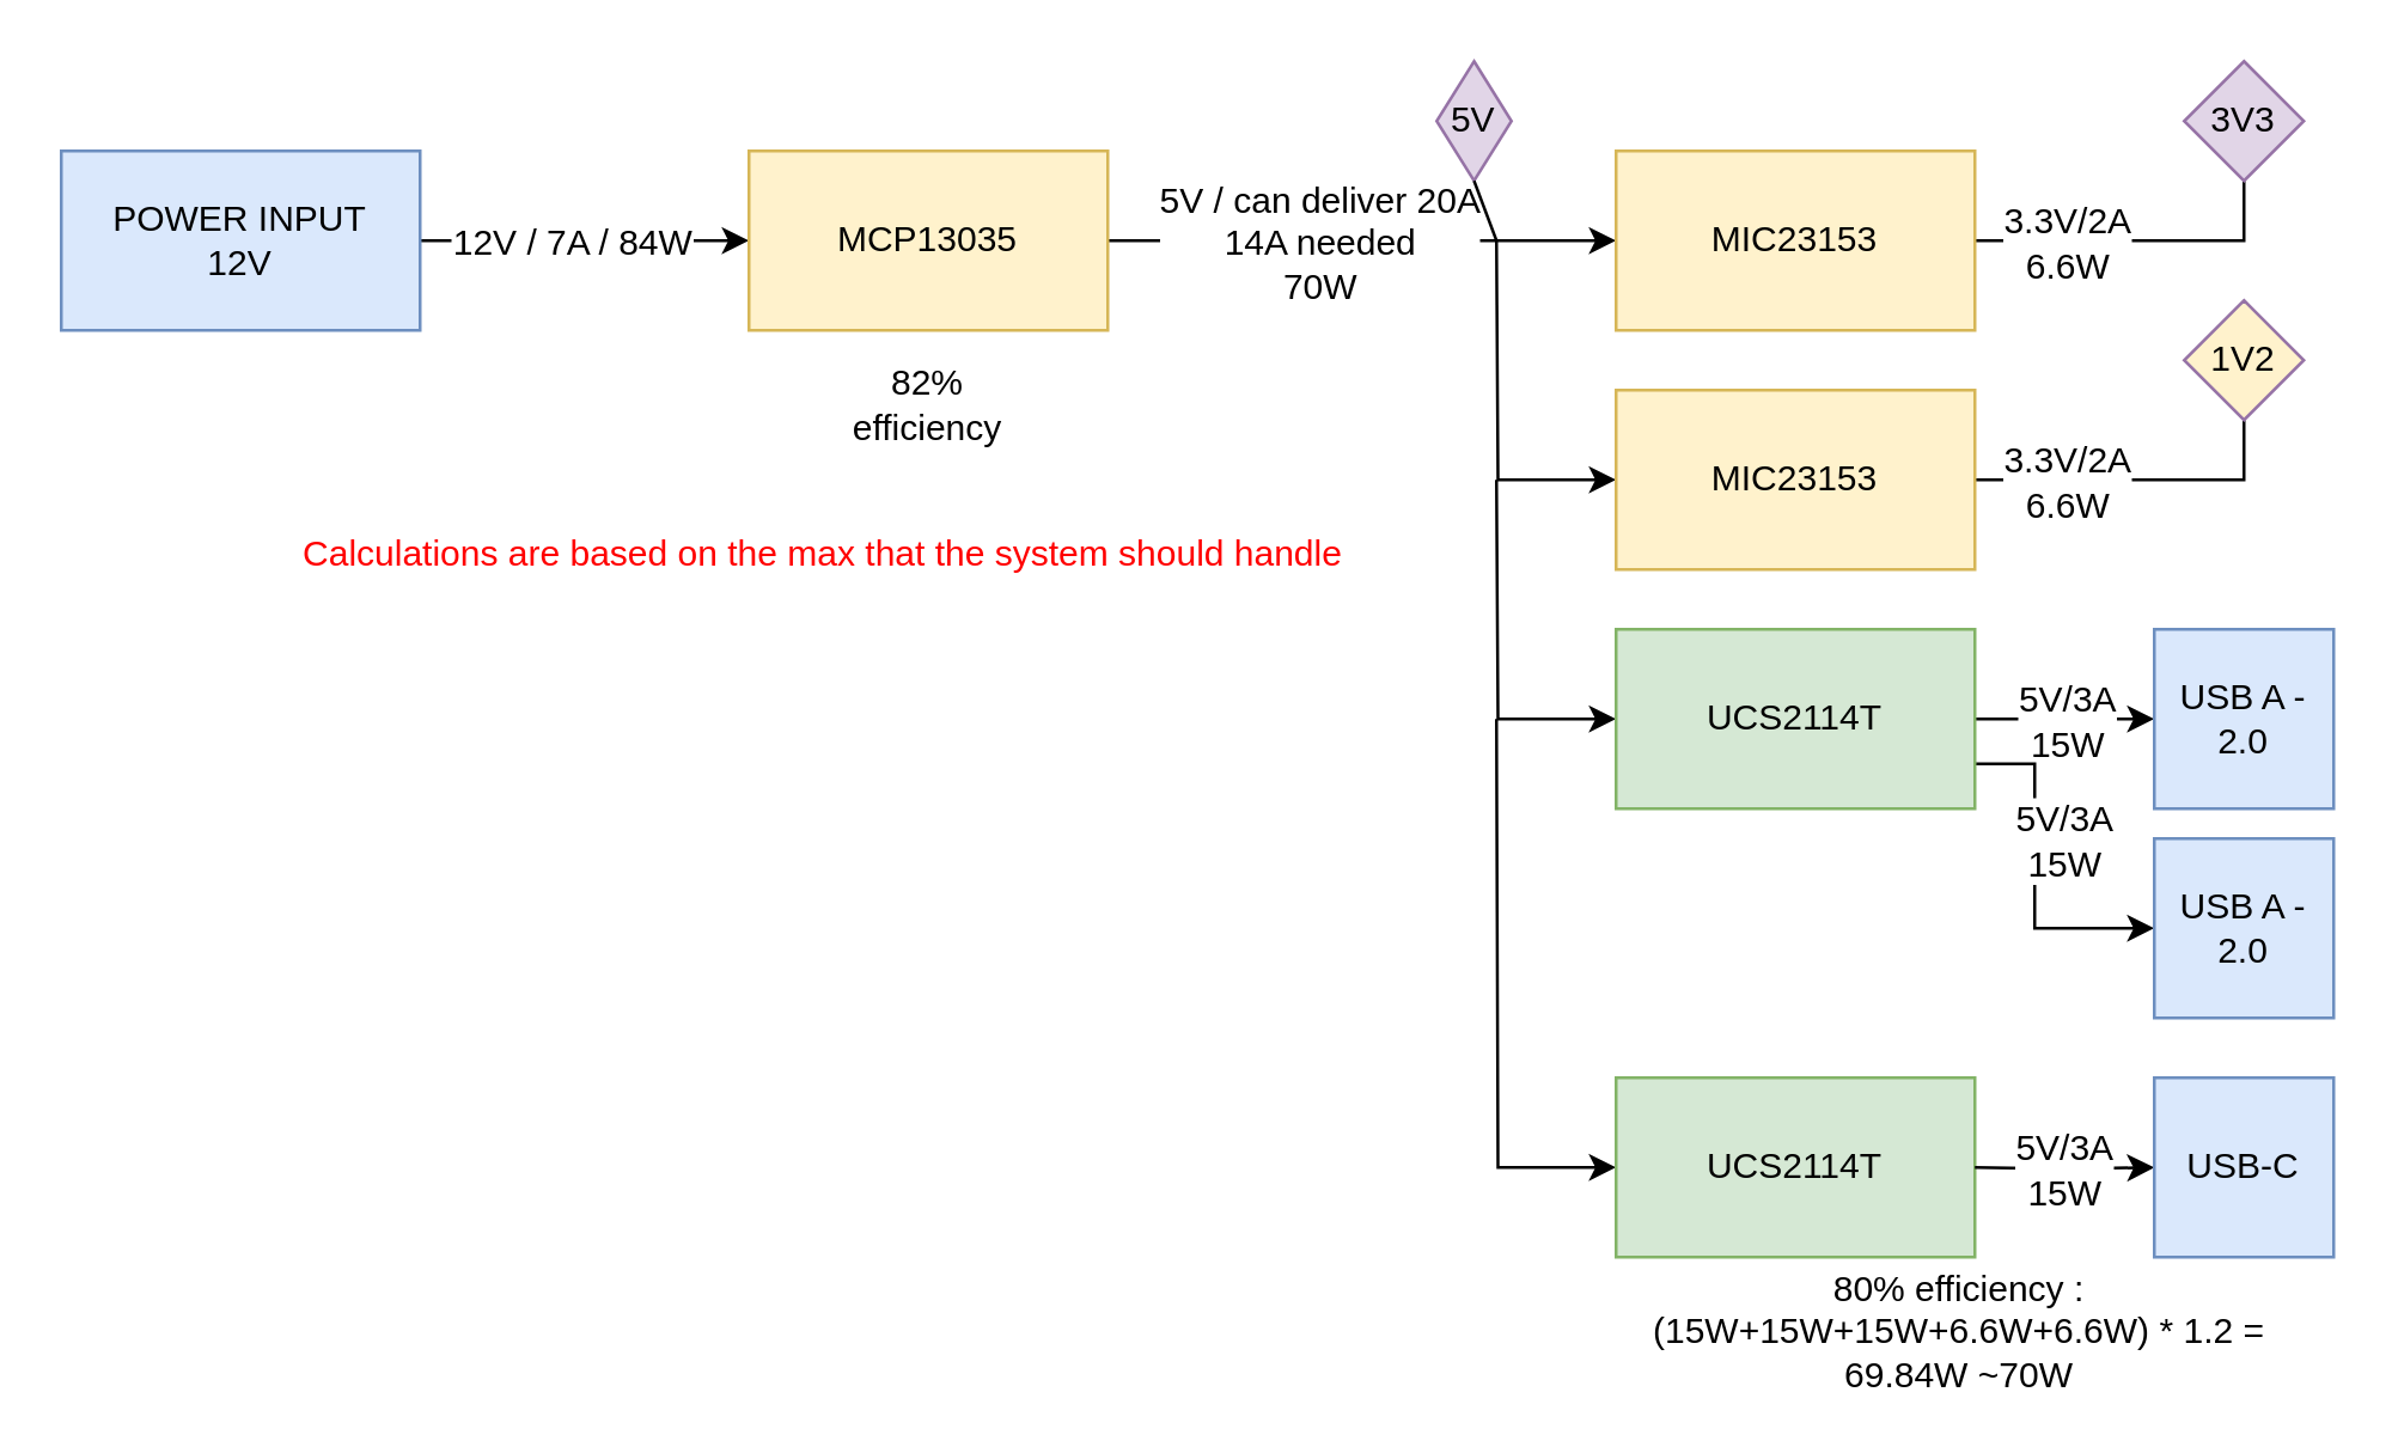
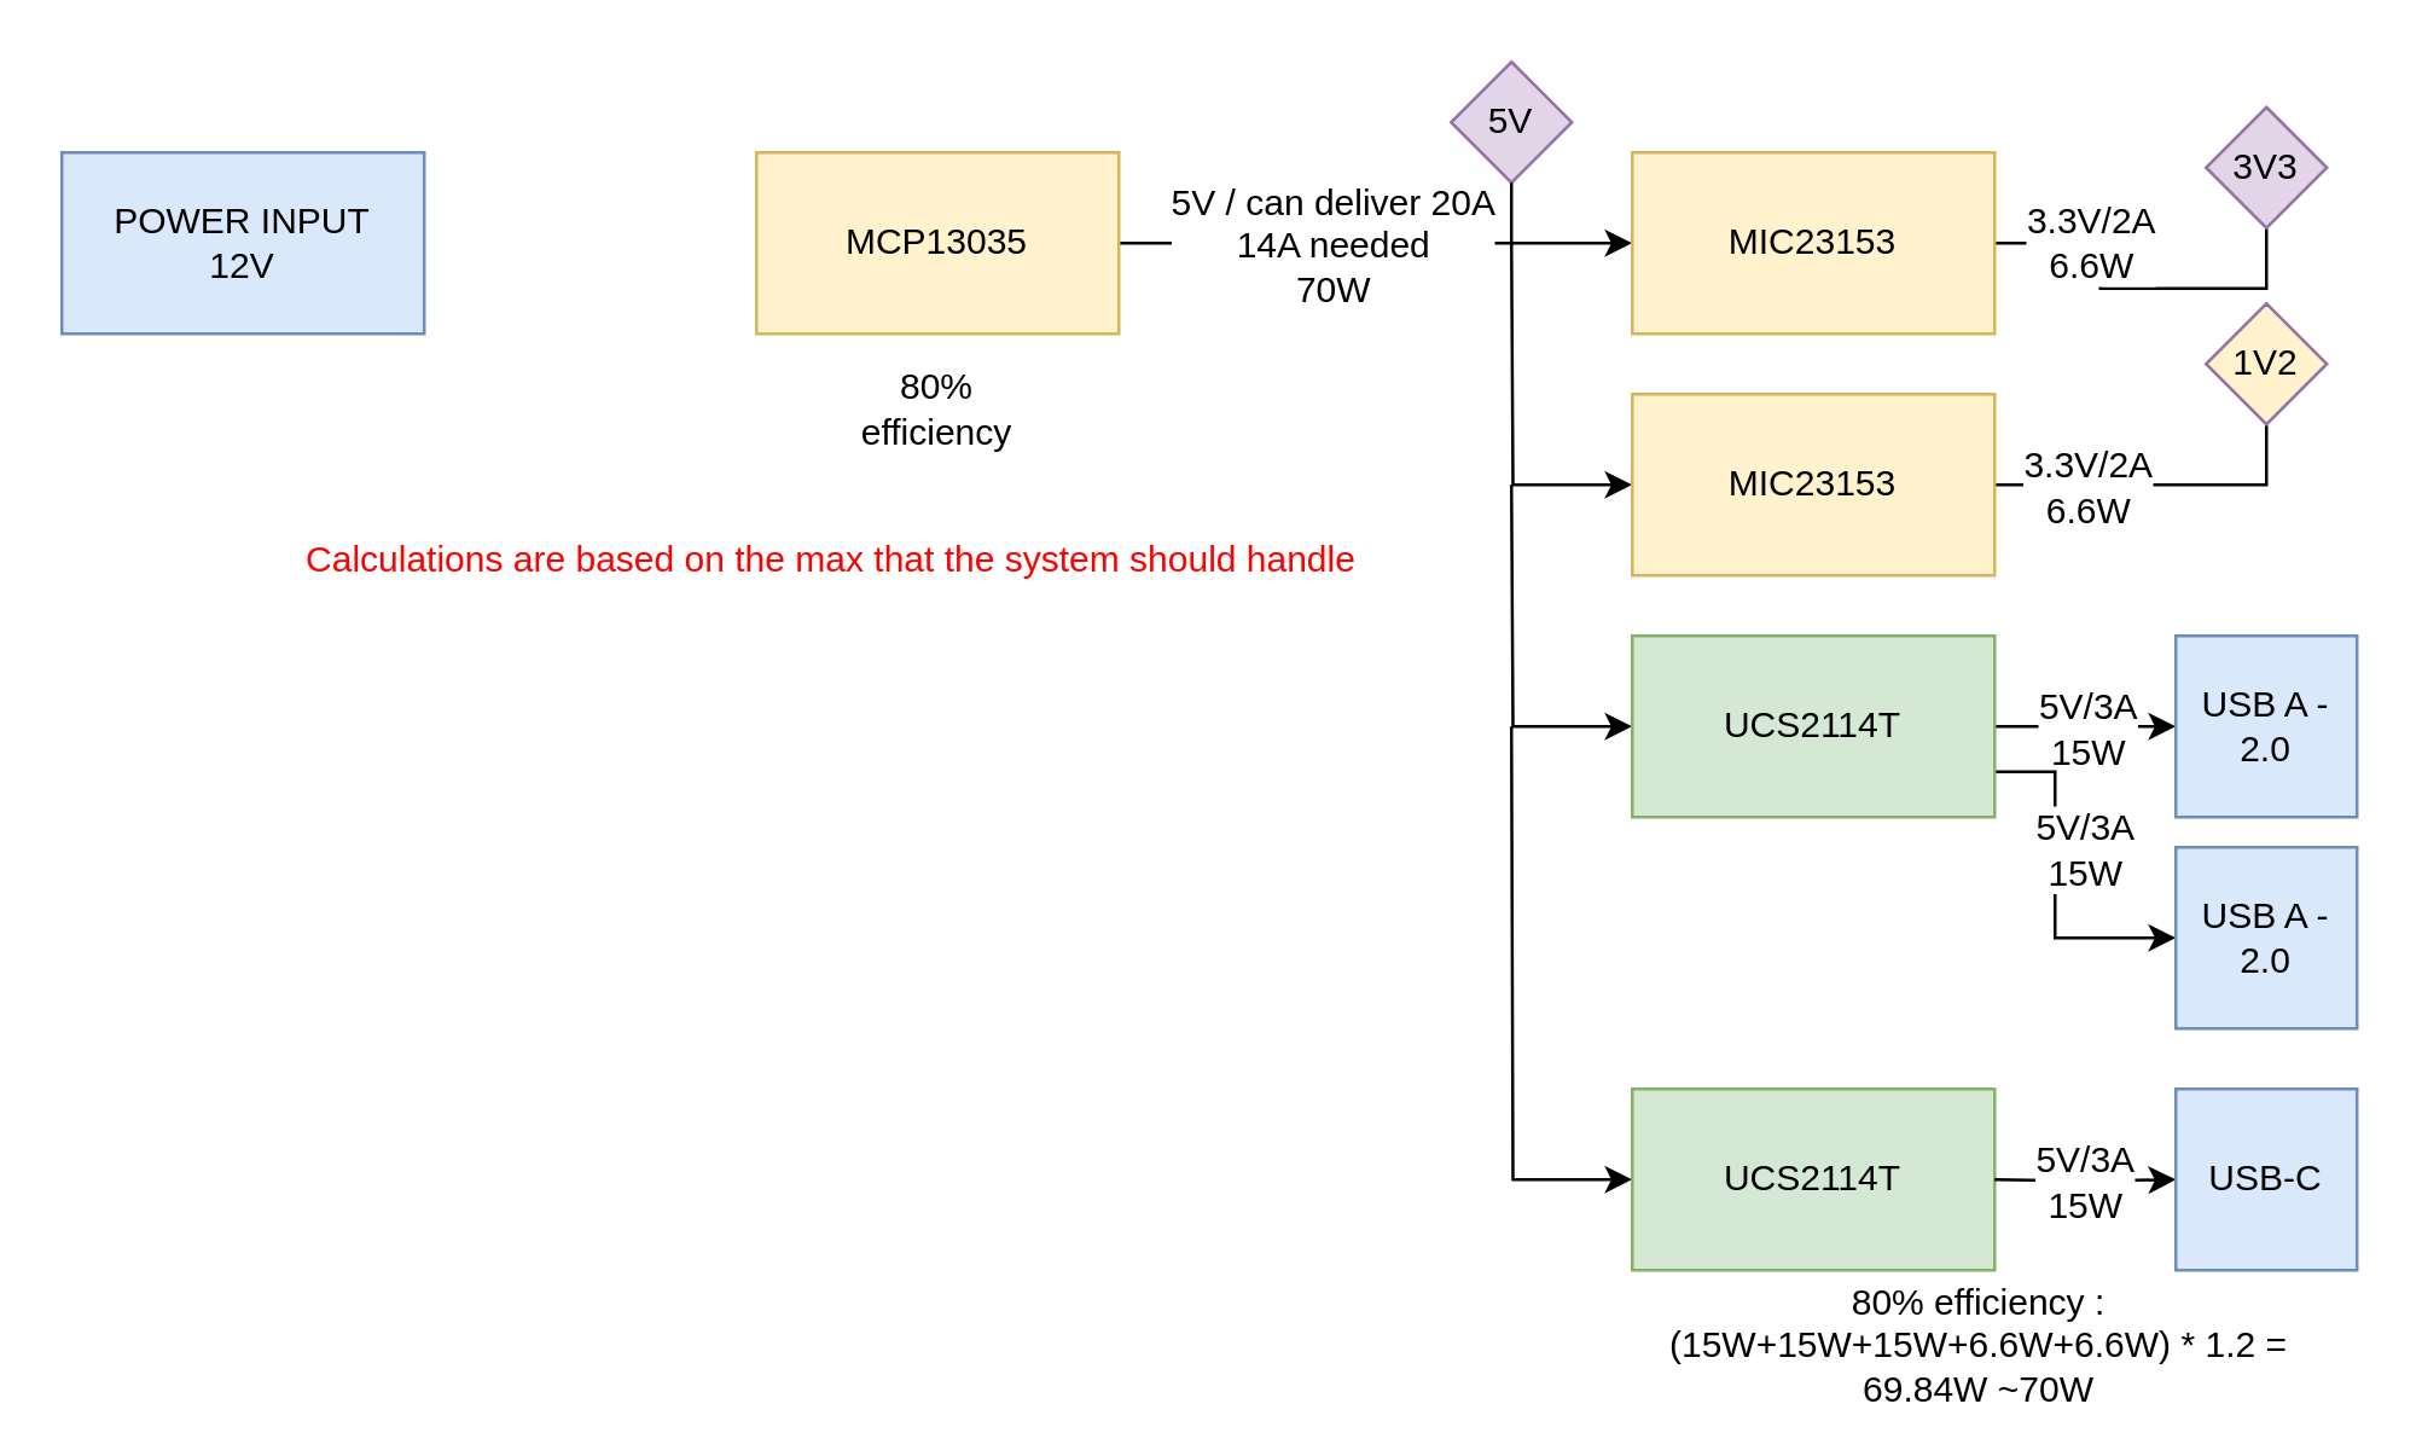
- <mxCell id="15" value="&lt;font style=&quot;font-size: 12px;&quot;&gt;5V&lt;/font&gt;" style="rhombus;whiteSpace=wrap;html=1;align=center;fillColor=#e1d5e7;strokeColor=#9673a6;" vertex="1" parent="1"><mxGeometry x="480" y="20" width="25" height="40" as="geometry" /></mxCell>
+ <mxCell id="15" value="&lt;font style=&quot;font-size: 12px;&quot;&gt;5V&lt;/font&gt;" style="rhombus;whiteSpace=wrap;html=1;align=center;fillColor=#e1d5e7;strokeColor=#9673a6;" vertex="1" parent="1"><mxGeometry x="480" width="40" height="40" as="geometry" y="20" /></mxCell>
- <mxCell id="17" value="&lt;font style=&quot;font-size: 12px;&quot;&gt;3V3&lt;/font&gt;" style="rhombus;whiteSpace=wrap;html=1;align=center;fillColor=#e1d5e7;strokeColor=#9673a6;" vertex="1" parent="1"><mxGeometry x="730" width="40" height="40" as="geometry" y="20" /></mxCell>
+ <mxCell id="17" value="&lt;font style=&quot;font-size: 12px;&quot;&gt;3V3&lt;/font&gt;" style="rhombus;whiteSpace=wrap;html=1;align=center;fillColor=#e1d5e7;strokeColor=#9673a6;" vertex="1" parent="1"><mxGeometry x="730" y="35" width="40" height="40" as="geometry" /></mxCell>
- <mxCell id="2" value="" style="edgeStyle=orthogonalEdgeStyle;rounded=0;orthogonalLoop=1;jettySize=auto;html=1;" edge="1" parent="1" source="4" target="7"><mxGeometry relative="1" as="geometry" /></mxCell>
- <mxCell id="3" value="12V / 7A / 84W" style="edgeLabel;html=1;align=center;verticalAlign=middle;resizable=0;points=[];fontSize=12;" vertex="1" connectable="0" parent="2"><mxGeometry x="-0.193" relative="1" as="geometry"><mxPoint x="6" as="offset" /></mxGeometry></mxCell>
- <mxCell id="31" value="82% efficiency" style="text;html=1;strokeColor=none;fillColor=none;align=center;verticalAlign=middle;whiteSpace=wrap;rounded=0;fontSize=12;" vertex="1" parent="1"><mxGeometry x="280" y="120" width="60" height="30" as="geometry" /></mxCell>
+ <mxCell id="31" value="80% efficiency" style="text;html=1;strokeColor=none;fillColor=none;align=center;verticalAlign=middle;whiteSpace=wrap;rounded=0;fontSize=12;" vertex="1" parent="1"><mxGeometry x="280" y="120" width="60" height="30" as="geometry" /></mxCell>
